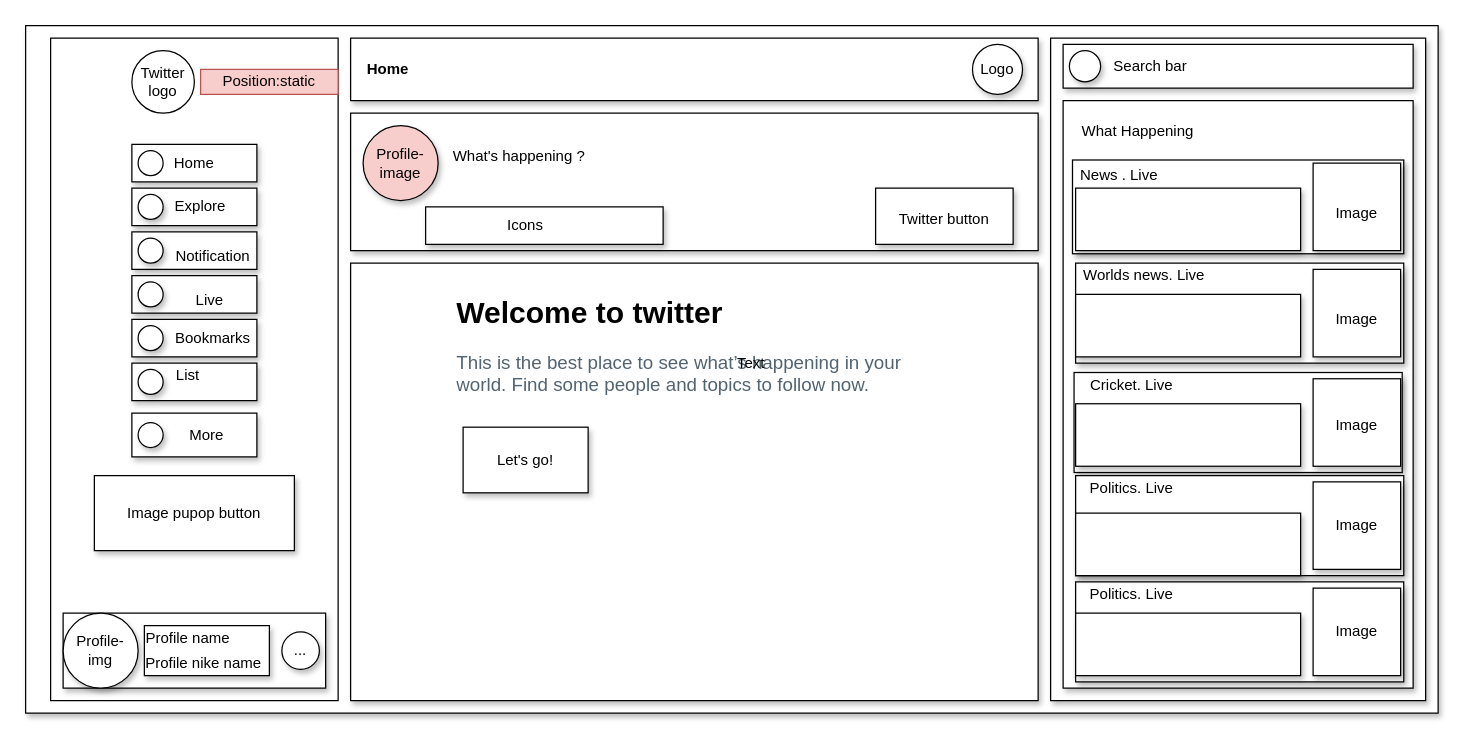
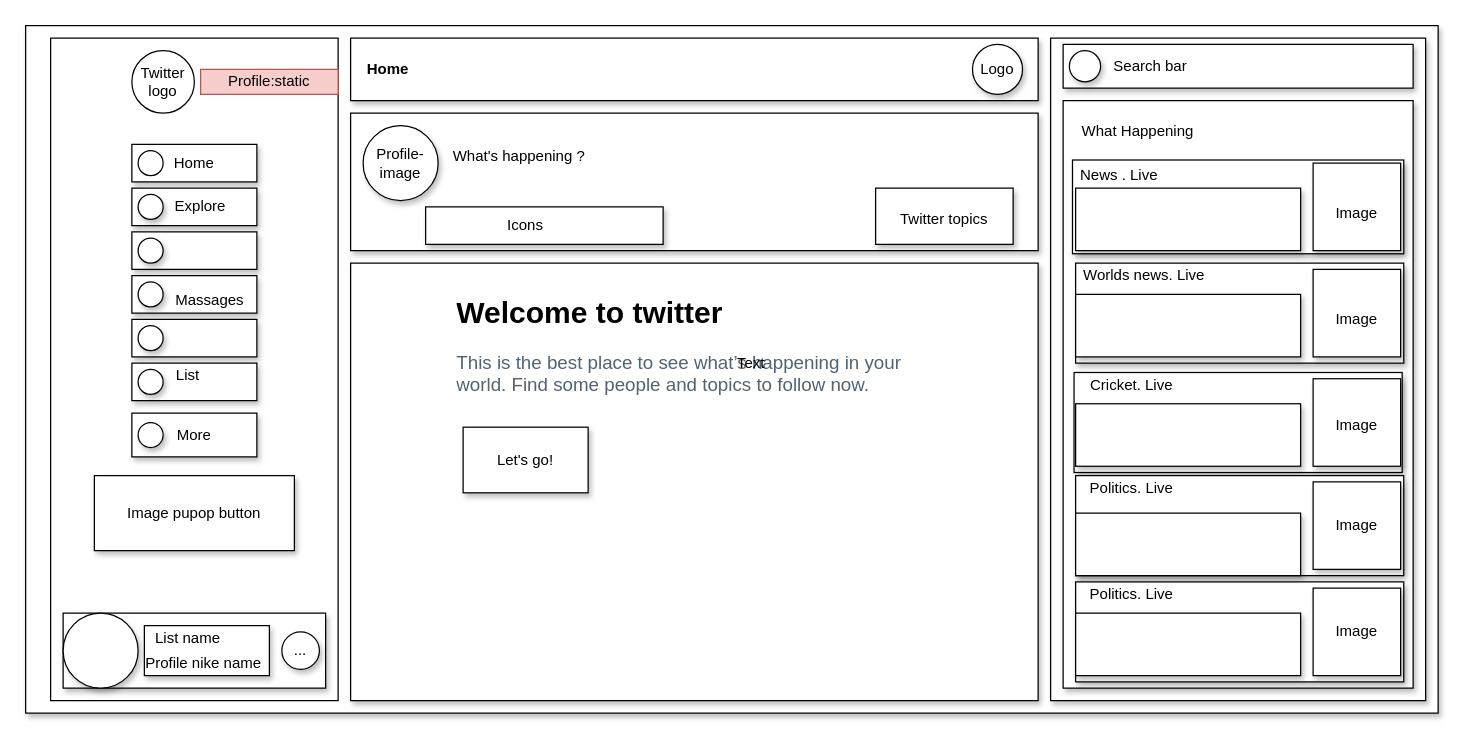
- <mxCell id="85" value="Position:static" style="text;html=1;strokeColor=#b85450;fillColor=#f8cecc;align=center;verticalAlign=middle;whiteSpace=wrap;" vertex="1" parent="1"><mxGeometry x="160" y="55" width="110" height="20" as="geometry" /></mxCell>
+ <mxCell id="85" value="Profile:static" style="text;html=1;strokeColor=#b85450;fillColor=#f8cecc;align=center;verticalAlign=middle;whiteSpace=wrap;" vertex="1" parent="1"><mxGeometry x="160" y="55" width="110" height="20" as="geometry" /></mxCell>
- <mxCell id="42" value="Profile-image" style="ellipse;whiteSpace=wrap;html=1;aspect=fixed;shadow=1;fillColor=#f8cecc;" parent="1" vertex="1"><mxGeometry x="290" y="100" width="60" height="60" as="geometry" /></mxCell>
+ <mxCell id="42" value="Profile-image" style="ellipse;whiteSpace=wrap;html=1;aspect=fixed;shadow=1;" parent="1" vertex="1"><mxGeometry x="290" y="100" width="60" height="60" as="geometry" /></mxCell>
- <mxCell id="47" value="Twitter button" style="text;html=1;strokeColor=none;fillColor=none;align=center;verticalAlign=middle;whiteSpace=wrap;shadow=1;" parent="1" vertex="1"><mxGeometry x="710" y="165" width="90" height="20" as="geometry" /></mxCell>
+ <mxCell id="47" value="Twitter topics" style="text;html=1;strokeColor=none;fillColor=none;align=center;verticalAlign=middle;whiteSpace=wrap;shadow=1;" parent="1" vertex="1"><mxGeometry x="710" y="165" width="90" height="20" as="geometry" /></mxCell>
- <mxCell id="14" value="Notification" style="text;html=1;strokeColor=none;fillColor=none;align=center;verticalAlign=middle;whiteSpace=wrap;shadow=1;" parent="1" vertex="1"><mxGeometry x="140" y="195" width="60" height="20" as="geometry" /></mxCell>
- <mxCell id="17" value="Live" style="text;html=1;strokeColor=none;fillColor=none;align=center;verticalAlign=middle;whiteSpace=wrap;shadow=1;" parent="1" vertex="1"><mxGeometry x="140" y="230" width="55" height="20" as="geometry" /></mxCell>
+ <mxCell id="17" value="Massages" style="text;html=1;strokeColor=none;fillColor=none;align=center;verticalAlign=middle;whiteSpace=wrap;shadow=1;" parent="1" vertex="1"><mxGeometry x="140" y="230" width="55" height="20" as="geometry" /></mxCell>
- <mxCell id="20" value="Bookmarks" style="text;html=1;strokeColor=none;fillColor=none;align=center;verticalAlign=middle;whiteSpace=wrap;shadow=1;" parent="1" vertex="1"><mxGeometry x="140" y="260" width="60" height="20" as="geometry" /></mxCell>
- <mxCell id="27" value="More" style="text;html=1;strokeColor=none;fillColor=none;align=center;verticalAlign=middle;whiteSpace=wrap;shadow=1;" parent="1" vertex="1"><mxGeometry x="145" y="337.5" width="40" height="20" as="geometry" /></mxCell>
+ <mxCell id="27" value="More" style="text;html=1;strokeColor=none;fillColor=none;align=center;verticalAlign=middle;whiteSpace=wrap;shadow=1;" parent="1" vertex="1"><mxGeometry x="135" y="337.5" width="40" height="20" as="geometry" /></mxCell>
- <mxCell id="39" value="Profile name" style="text;html=1;strokeColor=none;fillColor=none;align=center;verticalAlign=middle;whiteSpace=wrap;shadow=1;" parent="1" vertex="1"><mxGeometry x="110" y="500" width="80" height="20" as="geometry" /></mxCell>
+ <mxCell id="39" value="List name" style="text;html=1;strokeColor=none;fillColor=none;align=center;verticalAlign=middle;whiteSpace=wrap;shadow=1;" parent="1" vertex="1"><mxGeometry x="110" y="500" width="80" height="20" as="geometry" /></mxCell>
- <mxCell id="37" value="Profile-img" style="text;html=1;strokeColor=none;fillColor=none;align=center;verticalAlign=middle;whiteSpace=wrap;shadow=1;" parent="1" vertex="1"><mxGeometry x="60" y="510" width="40" height="20" as="geometry" /></mxCell>
